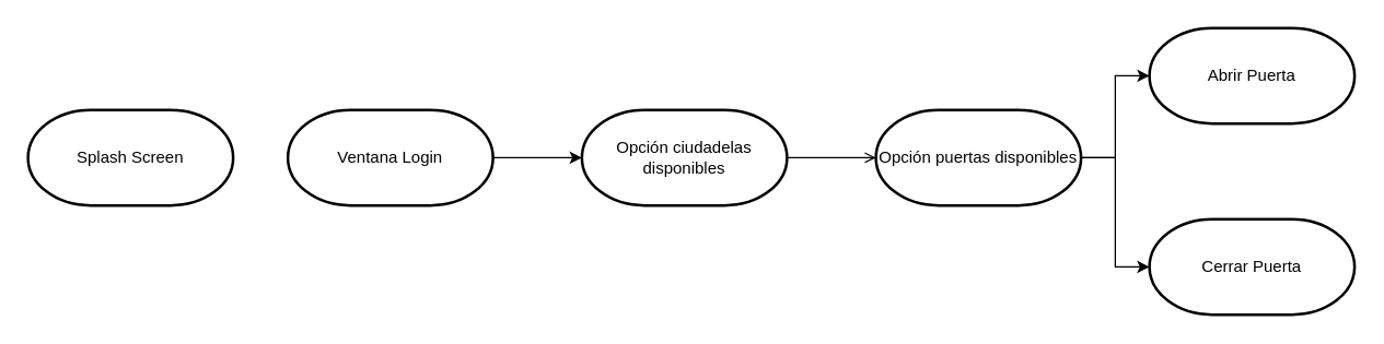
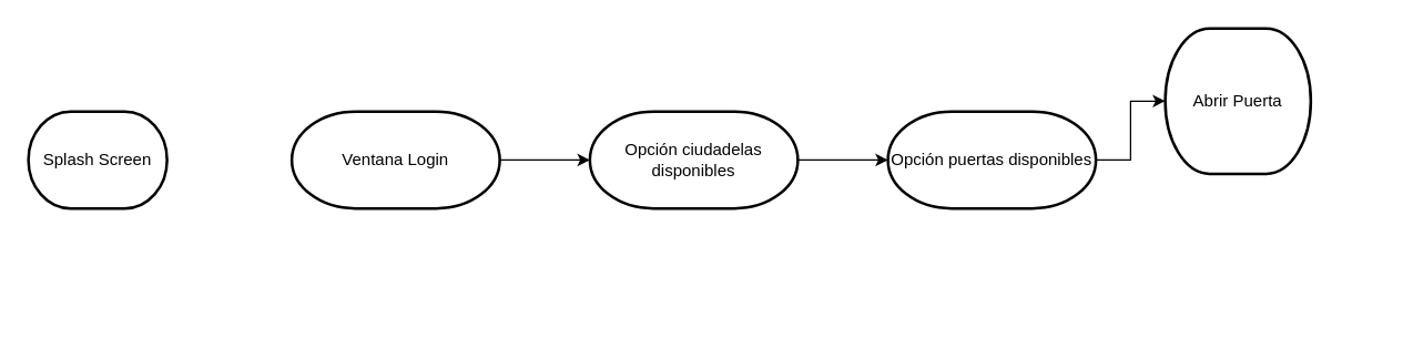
- <mxCell id="8" value="Abrir Puerta" style="strokeWidth=2;html=1;shape=mxgraph.flowchart.terminator;whiteSpace=wrap;" vertex="1" parent="1"><mxGeometry x="840" y="20" width="150" height="70" as="geometry" /></mxCell>
+ <mxCell id="8" value="Abrir Puerta" style="strokeWidth=2;html=1;shape=mxgraph.flowchart.terminator;whiteSpace=wrap;" vertex="1" parent="1"><mxGeometry x="840" y="20" width="105" height="105" as="geometry" /></mxCell>
- <mxCell id="2" value="Splash Screen" style="strokeWidth=2;html=1;shape=mxgraph.flowchart.terminator;whiteSpace=wrap;" vertex="1" parent="1"><mxGeometry x="20" y="80" width="150" height="70" as="geometry" /></mxCell>
+ <mxCell id="2" value="Splash Screen" style="strokeWidth=2;html=1;shape=mxgraph.flowchart.terminator;whiteSpace=wrap;" vertex="1" parent="1"><mxGeometry x="20" y="80" width="100" height="70" as="geometry" /></mxCell>
- <mxCell id="9" style="edgeStyle=orthogonalEdgeStyle;rounded=0;orthogonalLoop=1;jettySize=auto;html=1;entryX=0;entryY=0.5;entryDx=0;entryDy=0;entryPerimeter=0;endArrow=open;" edge="1" parent="1" source="10" target="7"><mxGeometry relative="1" as="geometry" /></mxCell>
+ <mxCell id="9" style="edgeStyle=orthogonalEdgeStyle;rounded=0;orthogonalLoop=1;jettySize=auto;html=1;entryX=0;entryY=0.5;entryDx=0;entryDy=0;entryPerimeter=0;" edge="1" parent="1" source="10" target="7"><mxGeometry relative="1" as="geometry" /></mxCell>
- <mxCell id="6" style="edgeStyle=orthogonalEdgeStyle;rounded=0;orthogonalLoop=1;jettySize=auto;html=1;entryX=0;entryY=0.5;entryDx=0;entryDy=0;entryPerimeter=0;" edge="1" parent="1" source="7" target="11"><mxGeometry relative="1" as="geometry" /></mxCell>
- <mxCell id="11" value="Cerrar Puerta" style="strokeWidth=2;html=1;shape=mxgraph.flowchart.terminator;whiteSpace=wrap;" vertex="1" parent="1"><mxGeometry x="840" y="160" width="150" height="70" as="geometry" /></mxCell>
